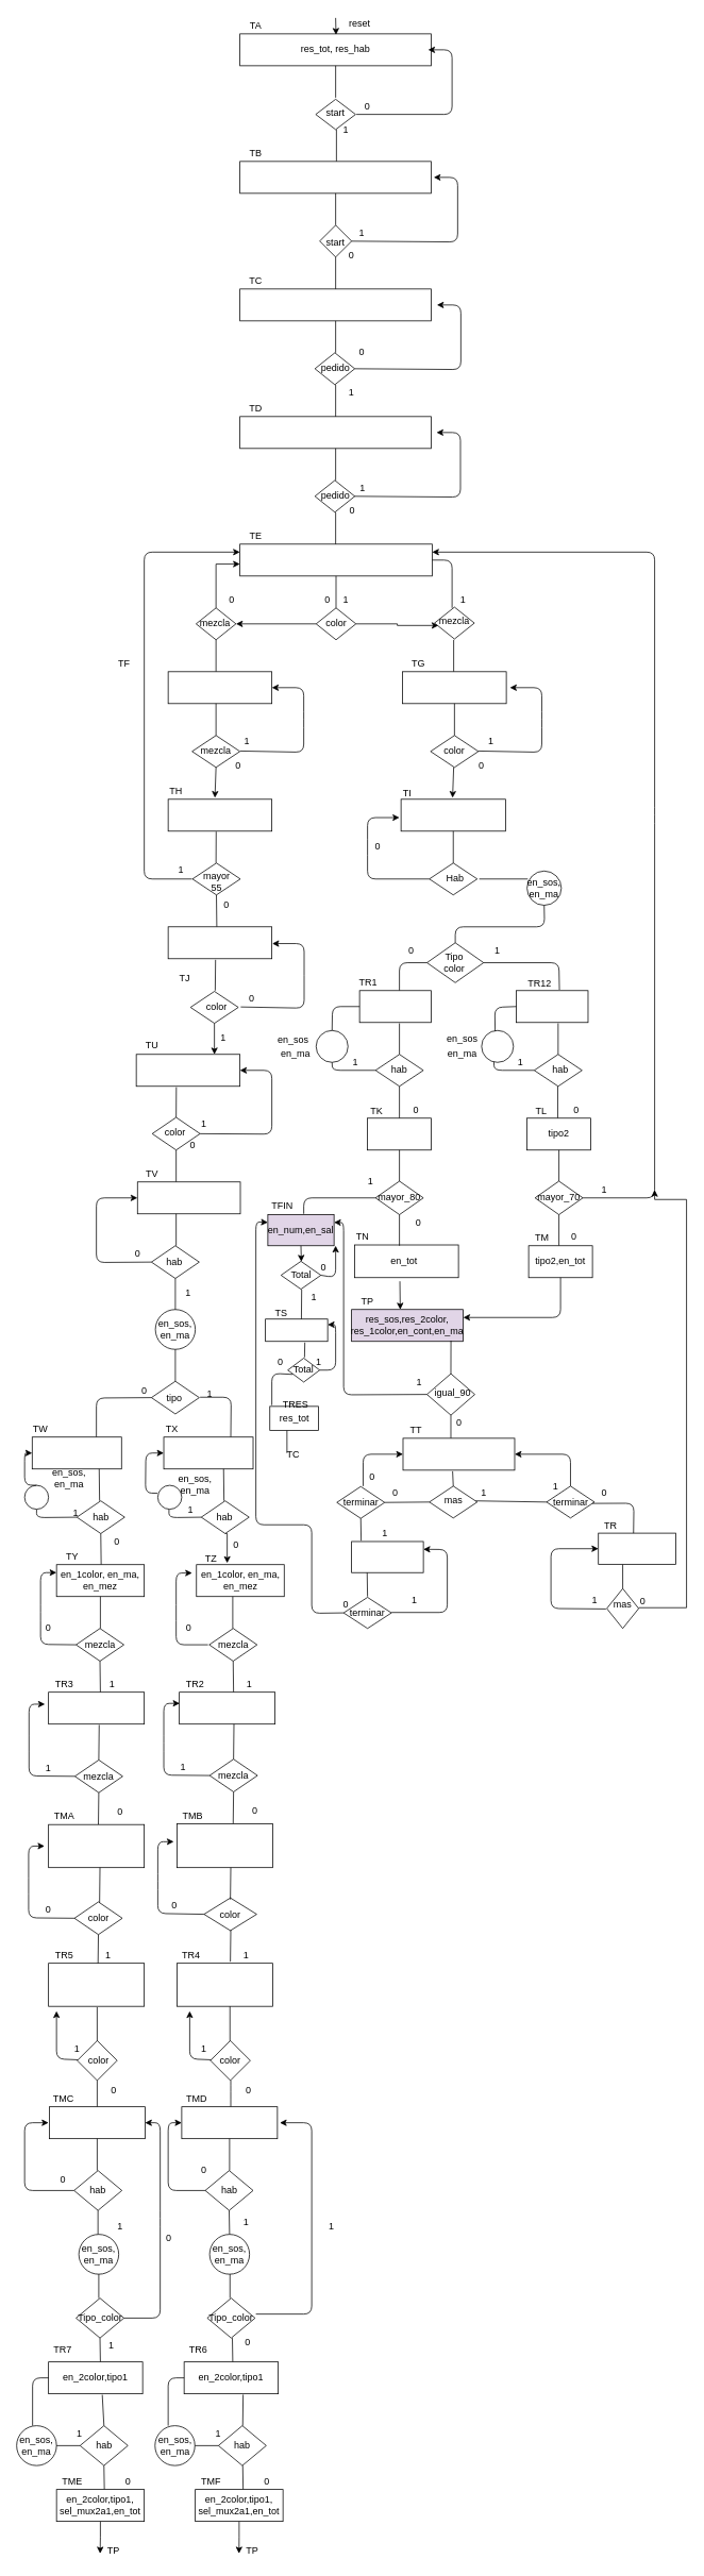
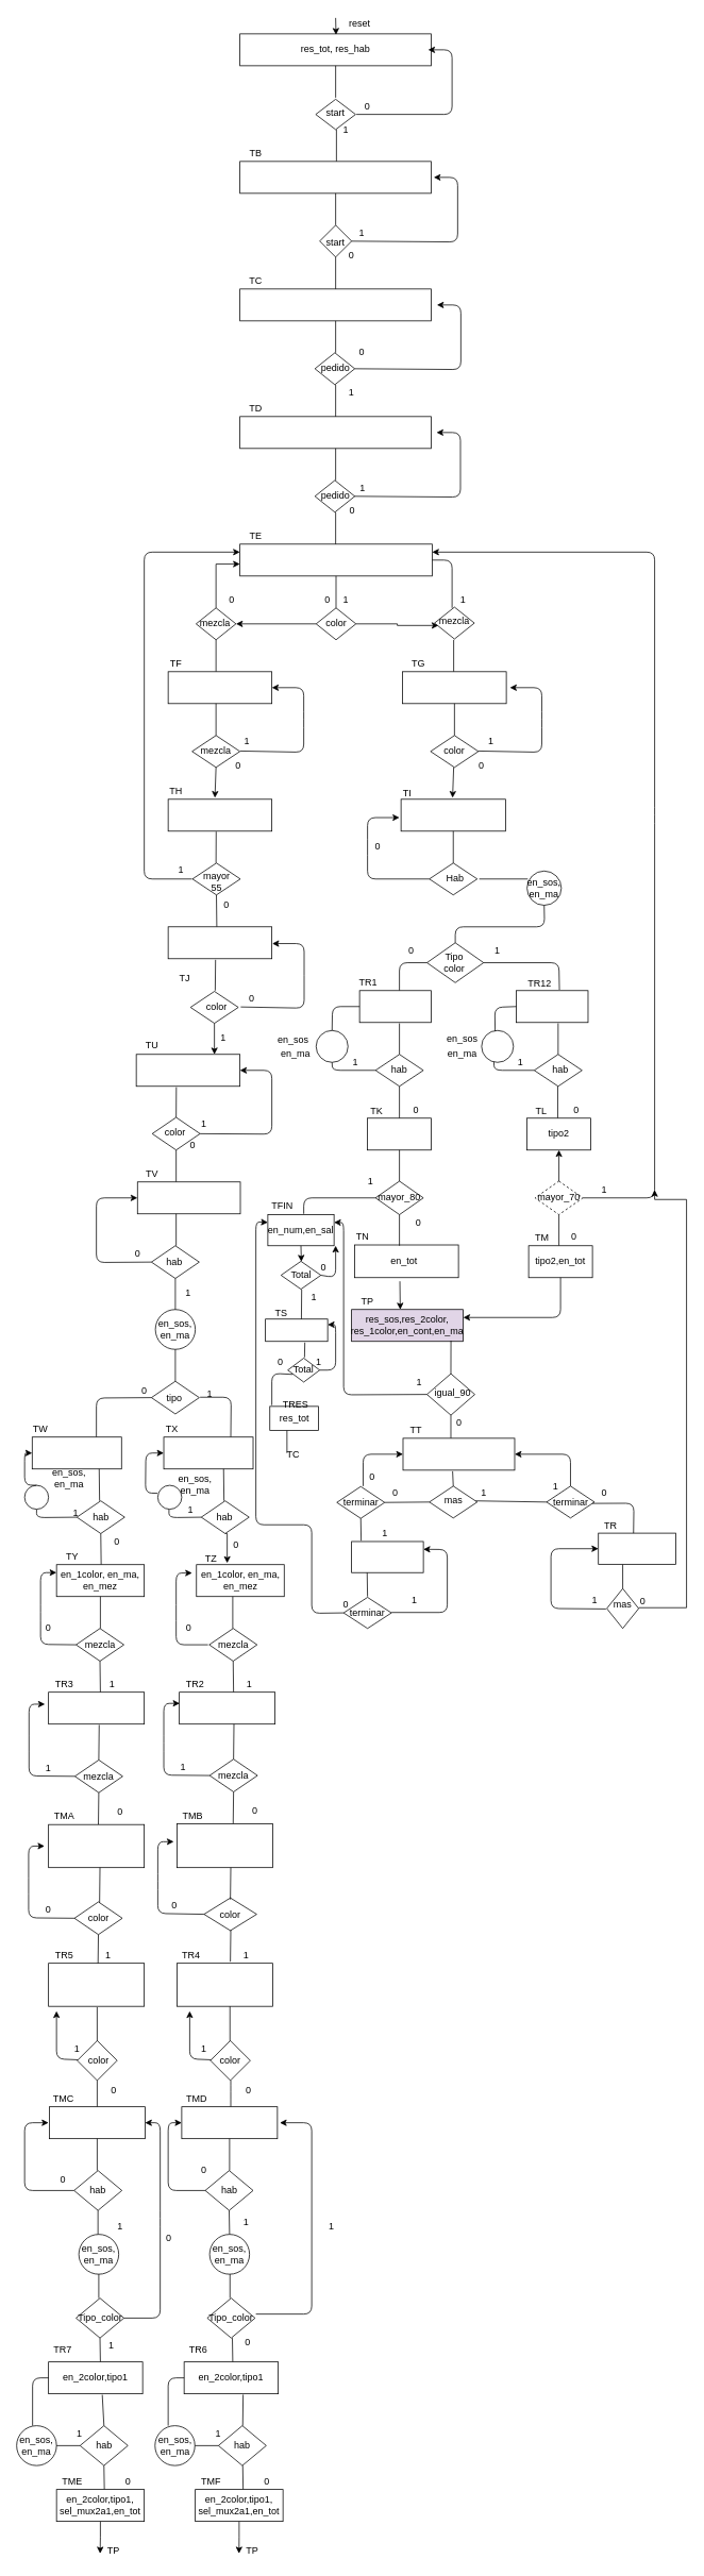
- <mxCell id="3" value="TA" style="text;html=1;strokeColor=none;fillColor=none;align=center;verticalAlign=middle;whiteSpace=wrap;rounded=0;" parent="1" vertex="1"><mxGeometry x="300" y="22" width="40" height="20" as="geometry" /></mxCell>
- <mxCell id="58" value="TF" style="text;html=1;strokeColor=none;fillColor=none;align=center;verticalAlign=middle;whiteSpace=wrap;rounded=0;" parent="1" vertex="1"><mxGeometry x="135" y="822" width="40" height="20" as="geometry" /></mxCell>
+ <mxCell id="58" value="TF" style="text;html=1;strokeColor=none;fillColor=none;align=center;verticalAlign=middle;whiteSpace=wrap;rounded=0;" parent="1" vertex="1"><mxGeometry x="200" y="822" width="40" height="20" as="geometry" /></mxCell>
- <mxCell id="229" value="" style="endArrow=none;html=1;exitX=0.5;exitY=0;exitDx=0;exitDy=0;entryX=0.5;entryY=1;entryDx=0;entryDy=0;" parent="1" source="226" target="228" edge="1"><mxGeometry width="50" height="50" relative="1" as="geometry"><mxPoint x="690" y="1492" as="sourcePoint" /><mxPoint x="740" y="1442" as="targetPoint" /></mxGeometry></mxCell>
+ <mxCell id="229" value="" style="endArrow=classic;html=1;exitX=0.5;exitY=0;exitDx=0;exitDy=0;entryX=0.5;entryY=1;entryDx=0;entryDy=0;" parent="1" source="226" target="228" edge="1"><mxGeometry width="50" height="50" relative="1" as="geometry"><mxPoint x="690" y="1492" as="sourcePoint" /><mxPoint x="740" y="1442" as="targetPoint" /></mxGeometry></mxCell>
- <mxCell id="226" value="mayor_70" style="rhombus;whiteSpace=wrap;html=1;" parent="1" vertex="1"><mxGeometry x="670" y="1481" width="60" height="42" as="geometry" /></mxCell>
+ <mxCell id="226" value="mayor_70" style="rhombus;whiteSpace=wrap;html=1;dashed=1;" parent="1" vertex="1"><mxGeometry x="670" y="1481" width="60" height="42" as="geometry" /></mxCell>
- <mxCell id="288" value="en_num,en_sal" style="rounded=0;whiteSpace=wrap;html=1;fillColor=#e1d5e7;" parent="1" vertex="1"><mxGeometry x="335" y="1523" width="83" height="39" as="geometry" /></mxCell>
+ <mxCell id="288" value="en_num,en_sal" style="rounded=0;whiteSpace=wrap;html=1;" parent="1" vertex="1"><mxGeometry x="335" y="1523" width="83" height="39" as="geometry" /></mxCell>
